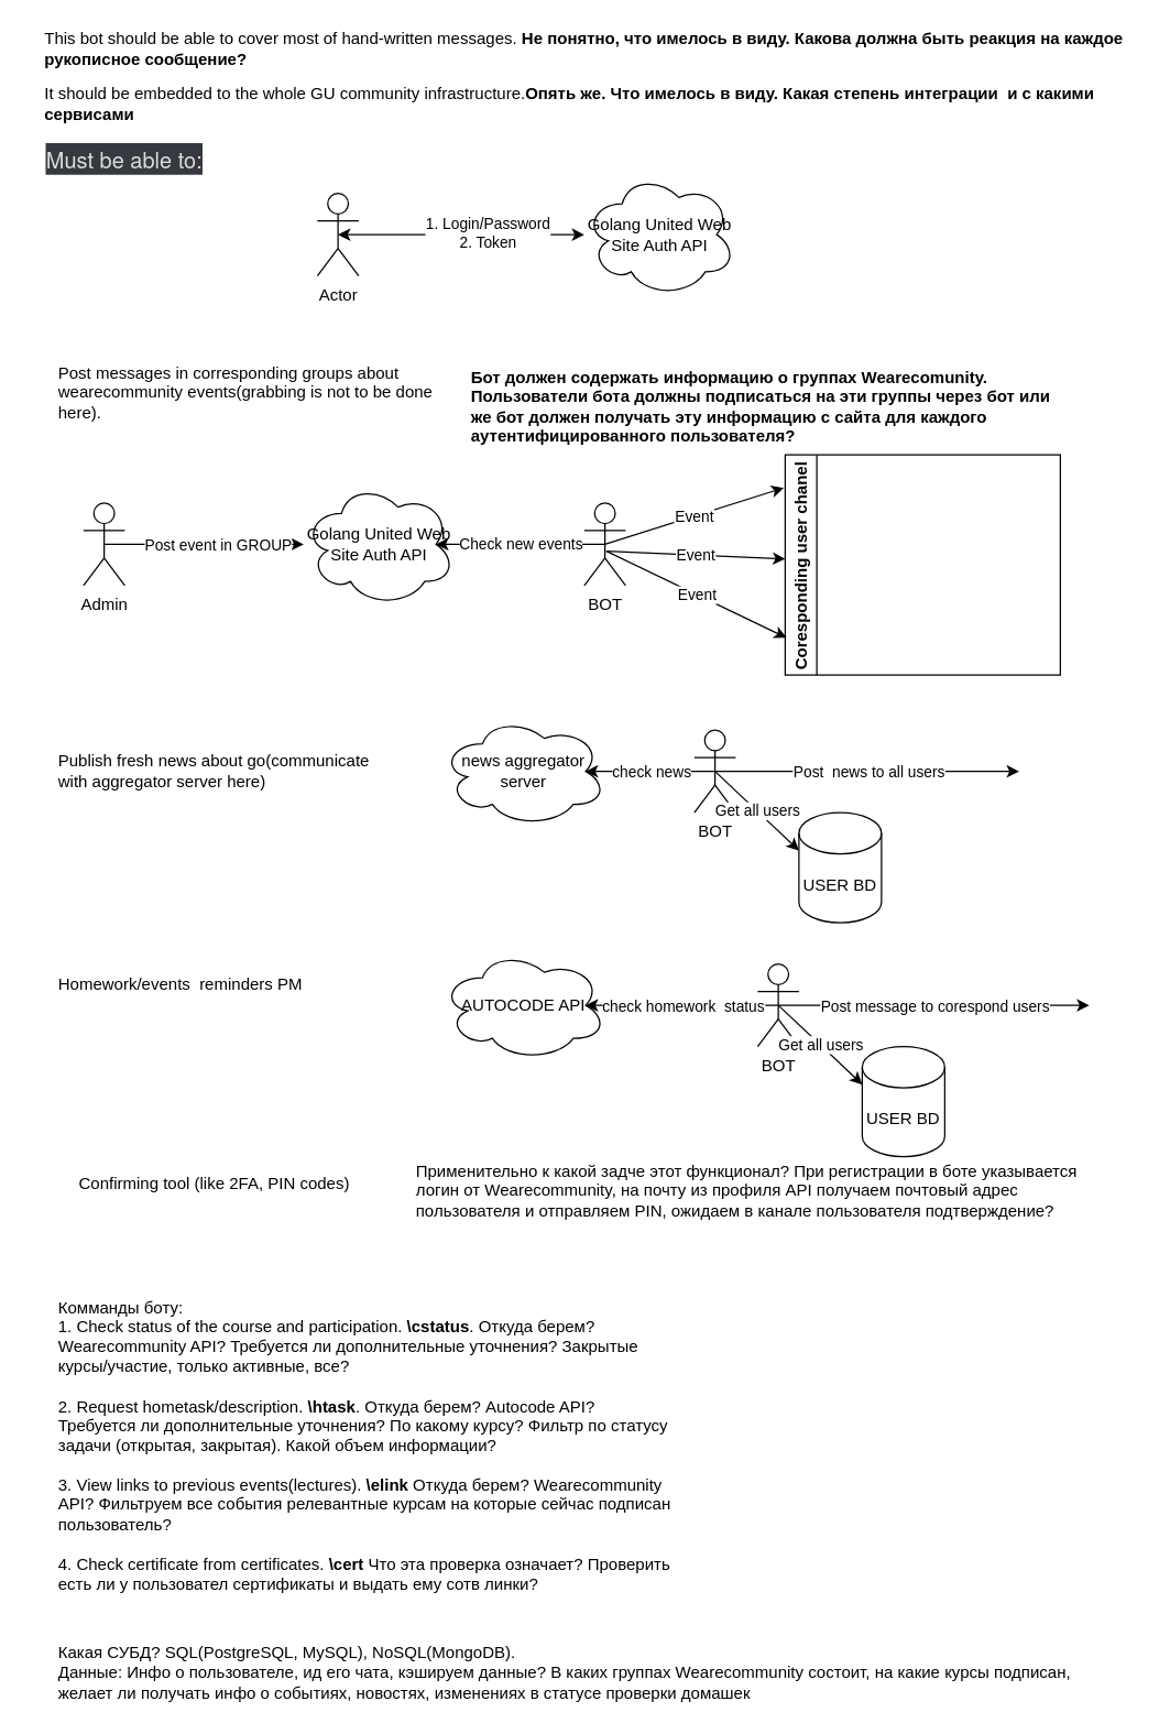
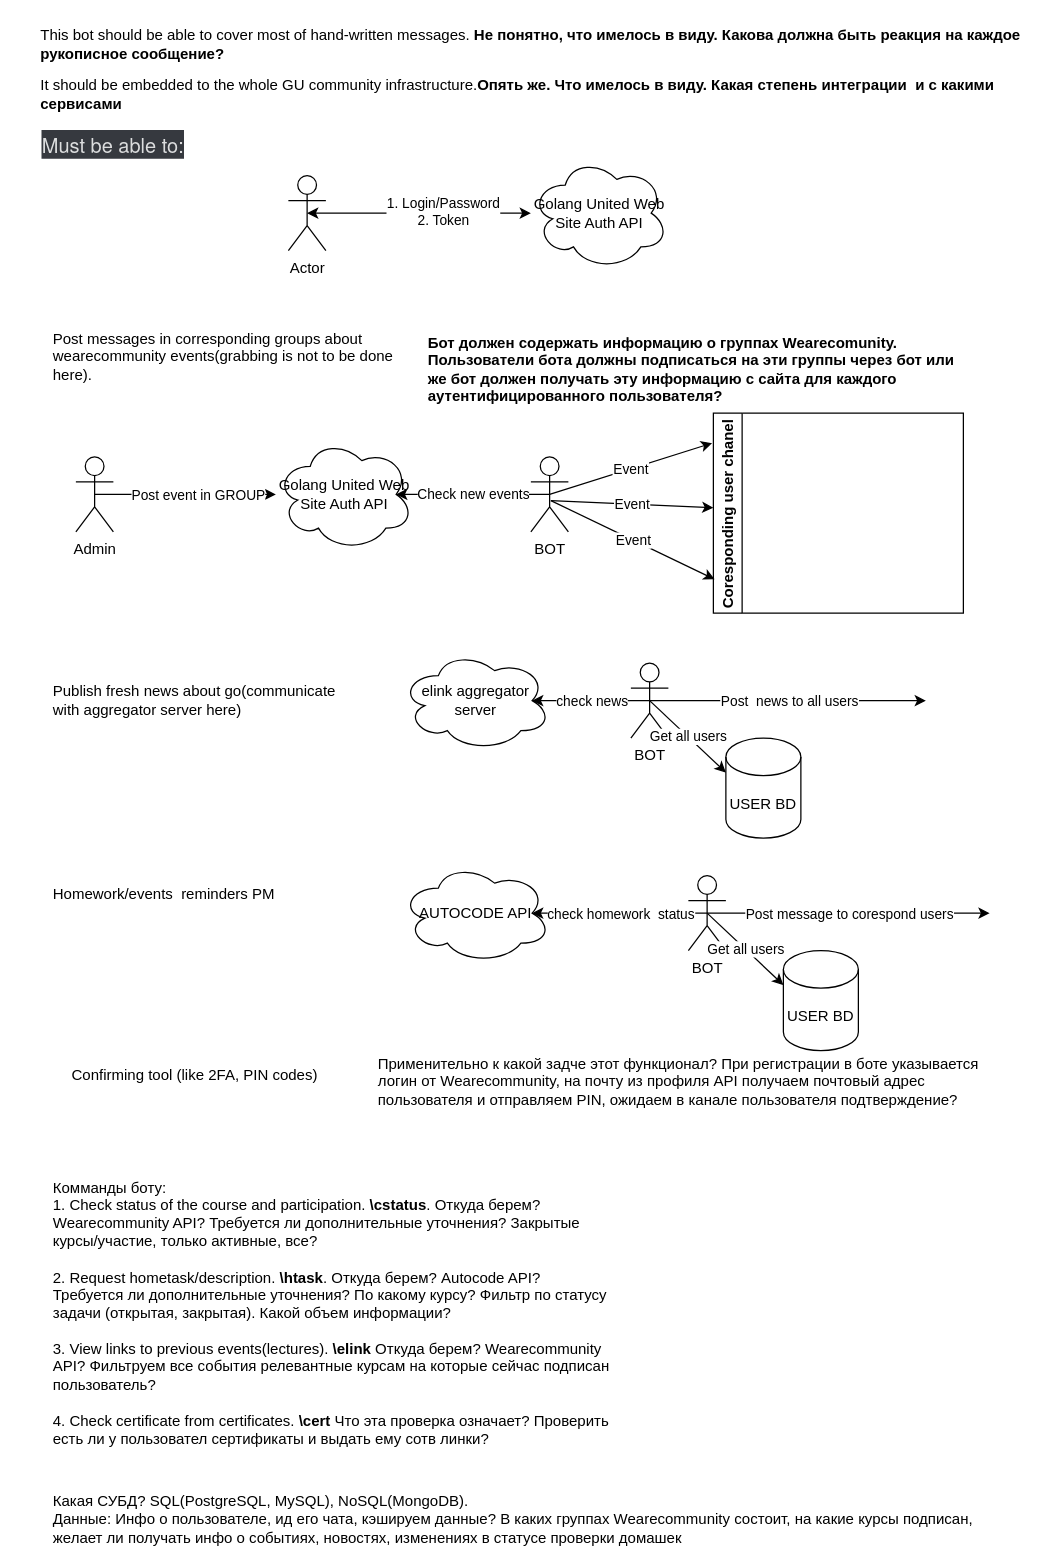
- <mxCell id="25" value="news aggregator server" style="ellipse;shape=cloud;whiteSpace=wrap;html=1;" vertex="1" parent="1"><mxGeometry x="320" y="520" width="120" height="80" as="geometry" /></mxCell>
+ <mxCell id="25" value="elink aggregator server" style="ellipse;shape=cloud;whiteSpace=wrap;html=1;" vertex="1" parent="1"><mxGeometry x="320" y="520" width="120" height="80" as="geometry" /></mxCell>
